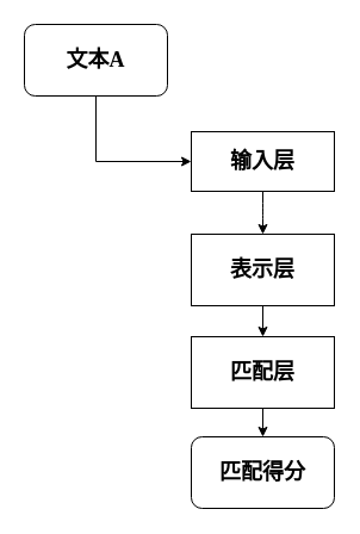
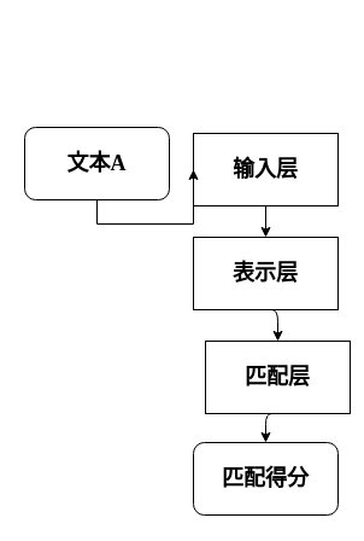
- <mxCell id="10" value="&lt;font face=&quot;微软雅黑&quot; style=&quot;font-size: 18px&quot;&gt;&lt;b&gt;文本A&lt;/b&gt;&lt;/font&gt;" style="whiteSpace=wrap;html=1;shadow=0;rounded=1;" vertex="1" parent="1"><mxGeometry x="20" y="20" width="120" height="60" as="geometry" /></mxCell>
+ <mxCell id="10" value="&lt;font face=&quot;微软雅黑&quot; style=&quot;font-size: 18px&quot;&gt;&lt;b&gt;文本A&lt;/b&gt;&lt;/font&gt;" style="whiteSpace=wrap;html=1;shadow=0;rounded=1;" vertex="1" parent="1"><mxGeometry x="20" y="105" width="120" height="60" as="geometry" /></mxCell>
- <mxCell id="5" value="&lt;font style=&quot;font-size: 18px&quot;&gt;输入层&lt;/font&gt;" style="whiteSpace=wrap;html=1;shadow=0;labelBackgroundColor=none;labelBorderColor=none;fontStyle=1" vertex="1" parent="1"><mxGeometry x="160" y="110" width="120" height="50" as="geometry" /></mxCell>
+ <mxCell id="5" value="&lt;font style=&quot;font-size: 18px&quot;&gt;输入层&lt;/font&gt;" style="whiteSpace=wrap;html=1;shadow=0;labelBackgroundColor=none;labelBorderColor=none;fontStyle=1" vertex="1" parent="1"><mxGeometry x="160" y="110" width="120" height="60" as="geometry" /></mxCell>
- <mxCell id="3" value="&lt;b&gt;&lt;font style=&quot;font-size: 18px&quot;&gt;匹配层&lt;/font&gt;&lt;/b&gt;" style="whiteSpace=wrap;html=1;shadow=0;" vertex="1" parent="1"><mxGeometry x="160" y="282" width="120" height="60" as="geometry" /></mxCell>
+ <mxCell id="3" value="&lt;b&gt;&lt;font style=&quot;font-size: 18px&quot;&gt;匹配层&lt;/font&gt;&lt;/b&gt;" style="whiteSpace=wrap;html=1;shadow=0;" vertex="1" parent="1"><mxGeometry x="170" y="282" width="120" height="60" as="geometry" /></mxCell>
